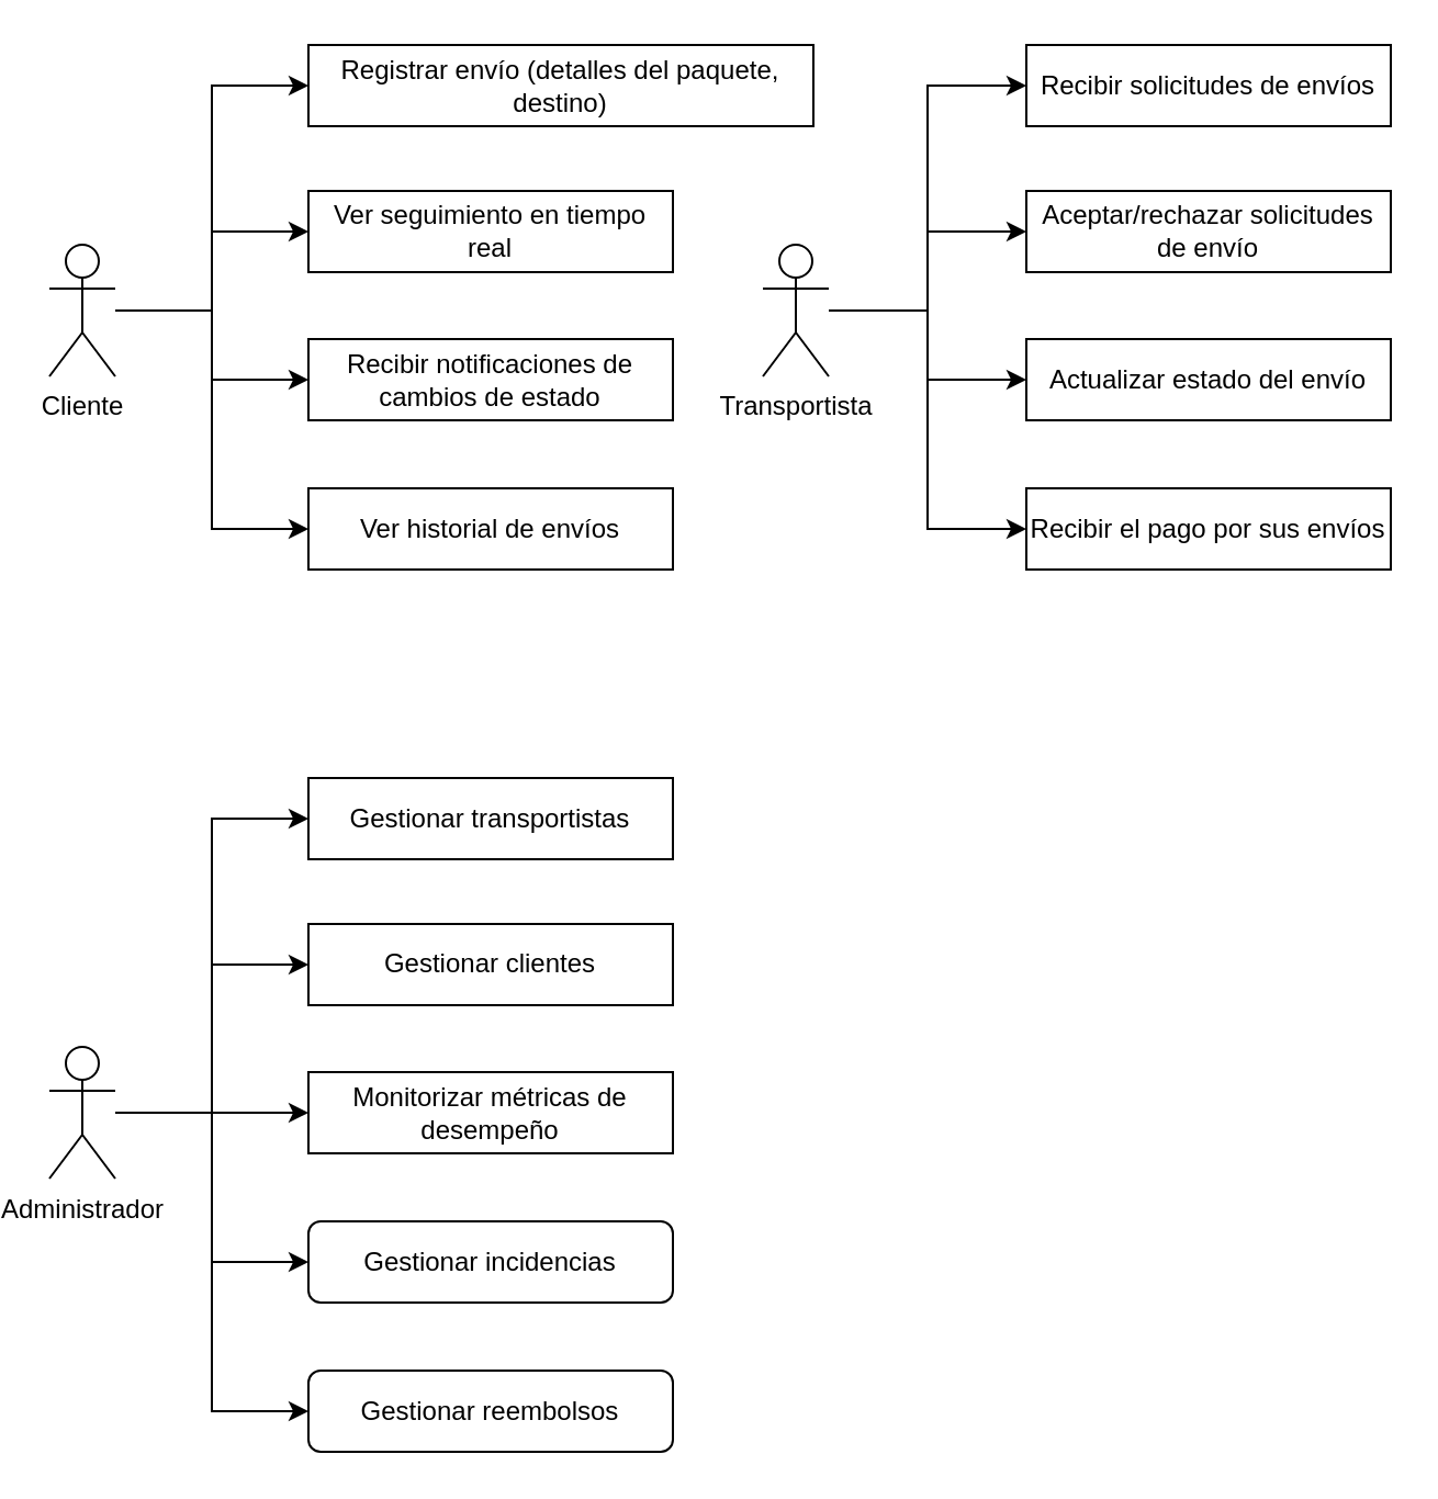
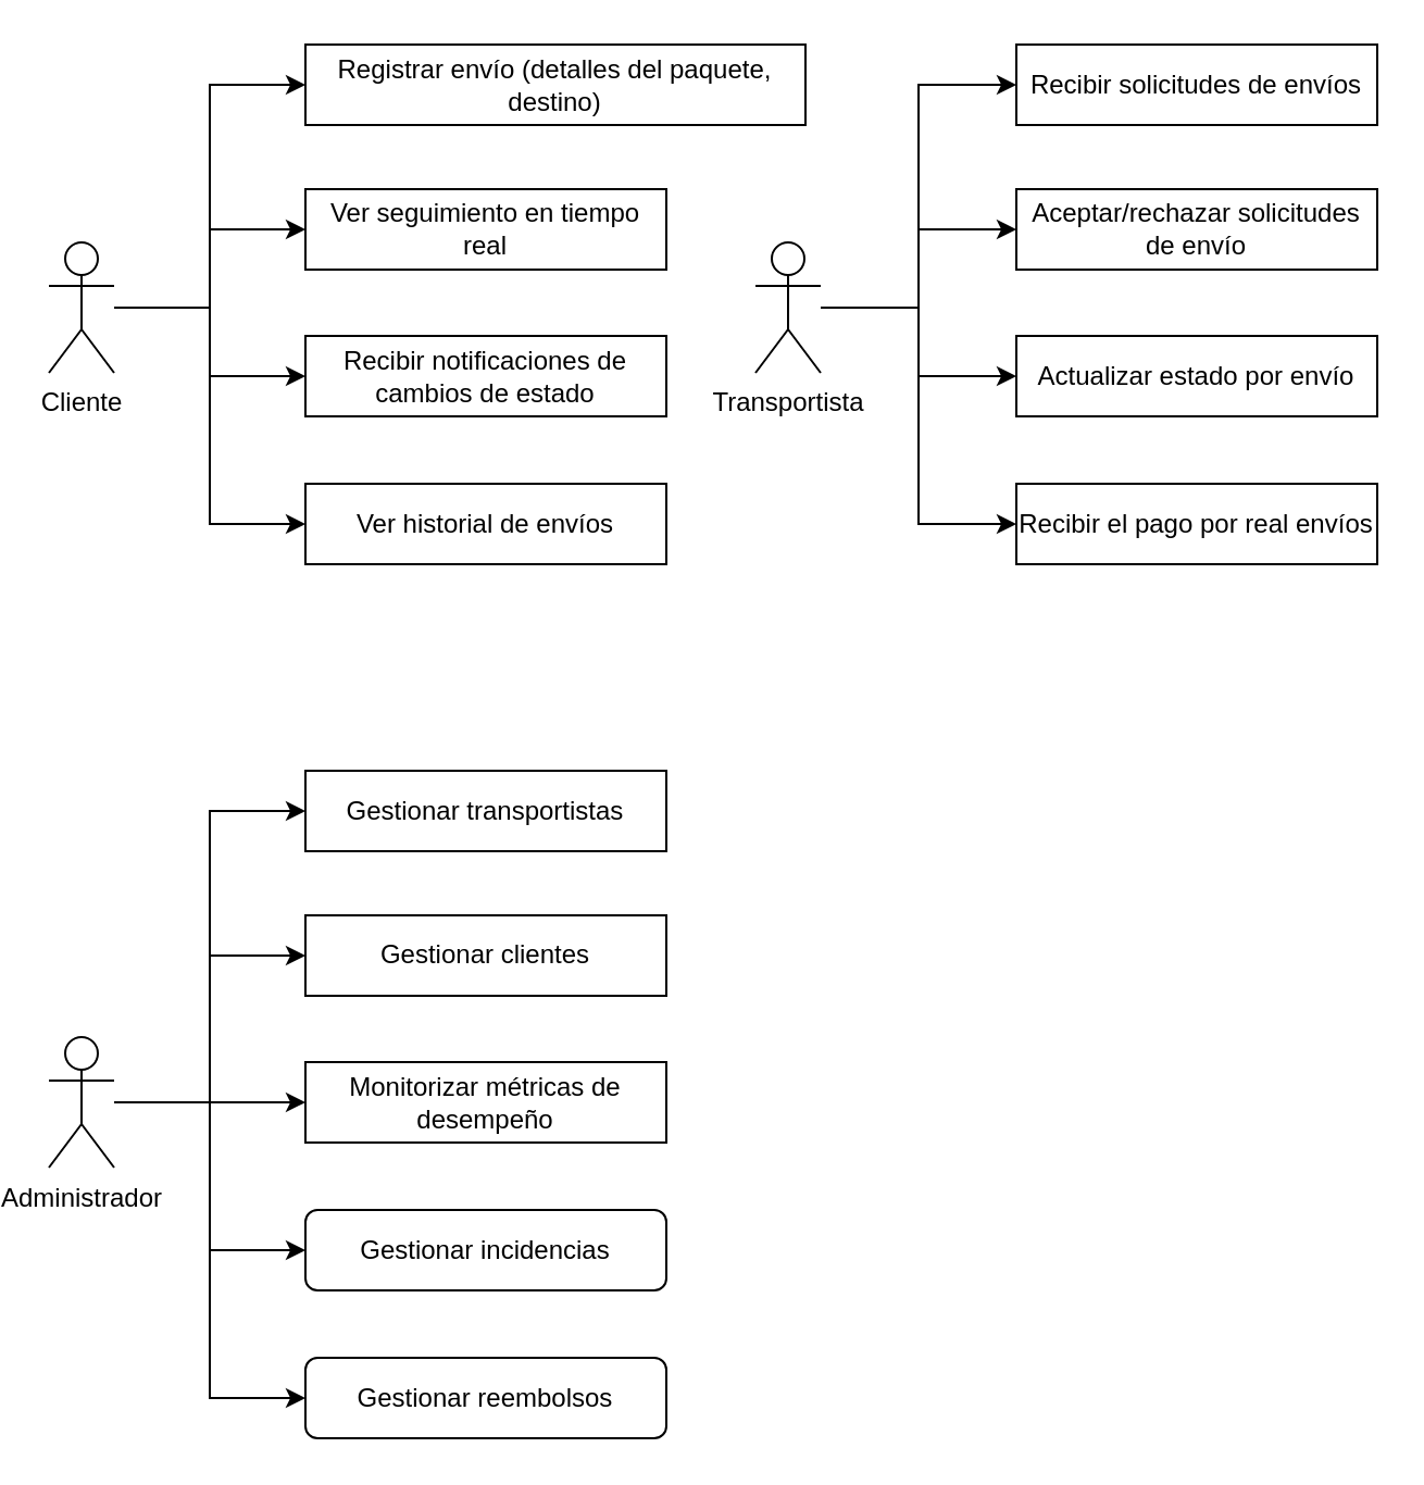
- <mxCell id="17" value="Actualizar estado del envío" style="rounded=0;whiteSpace=wrap;html=1;" vertex="1" parent="1"><mxGeometry x="465" y="154" width="166" height="37" as="geometry" /></mxCell>
+ <mxCell id="17" value="Actualizar estado por envío" style="rounded=0;whiteSpace=wrap;html=1;" vertex="1" parent="1"><mxGeometry x="465" y="154" width="166" height="37" as="geometry" /></mxCell>
- <mxCell id="18" value="Recibir el pago por sus envíos" style="rounded=0;whiteSpace=wrap;html=1;" vertex="1" parent="1"><mxGeometry x="465" y="222" width="166" height="37" as="geometry" /></mxCell>
+ <mxCell id="18" value="Recibir el pago por real envíos" style="rounded=0;whiteSpace=wrap;html=1;" vertex="1" parent="1"><mxGeometry x="465" y="222" width="166" height="37" as="geometry" /></mxCell>
